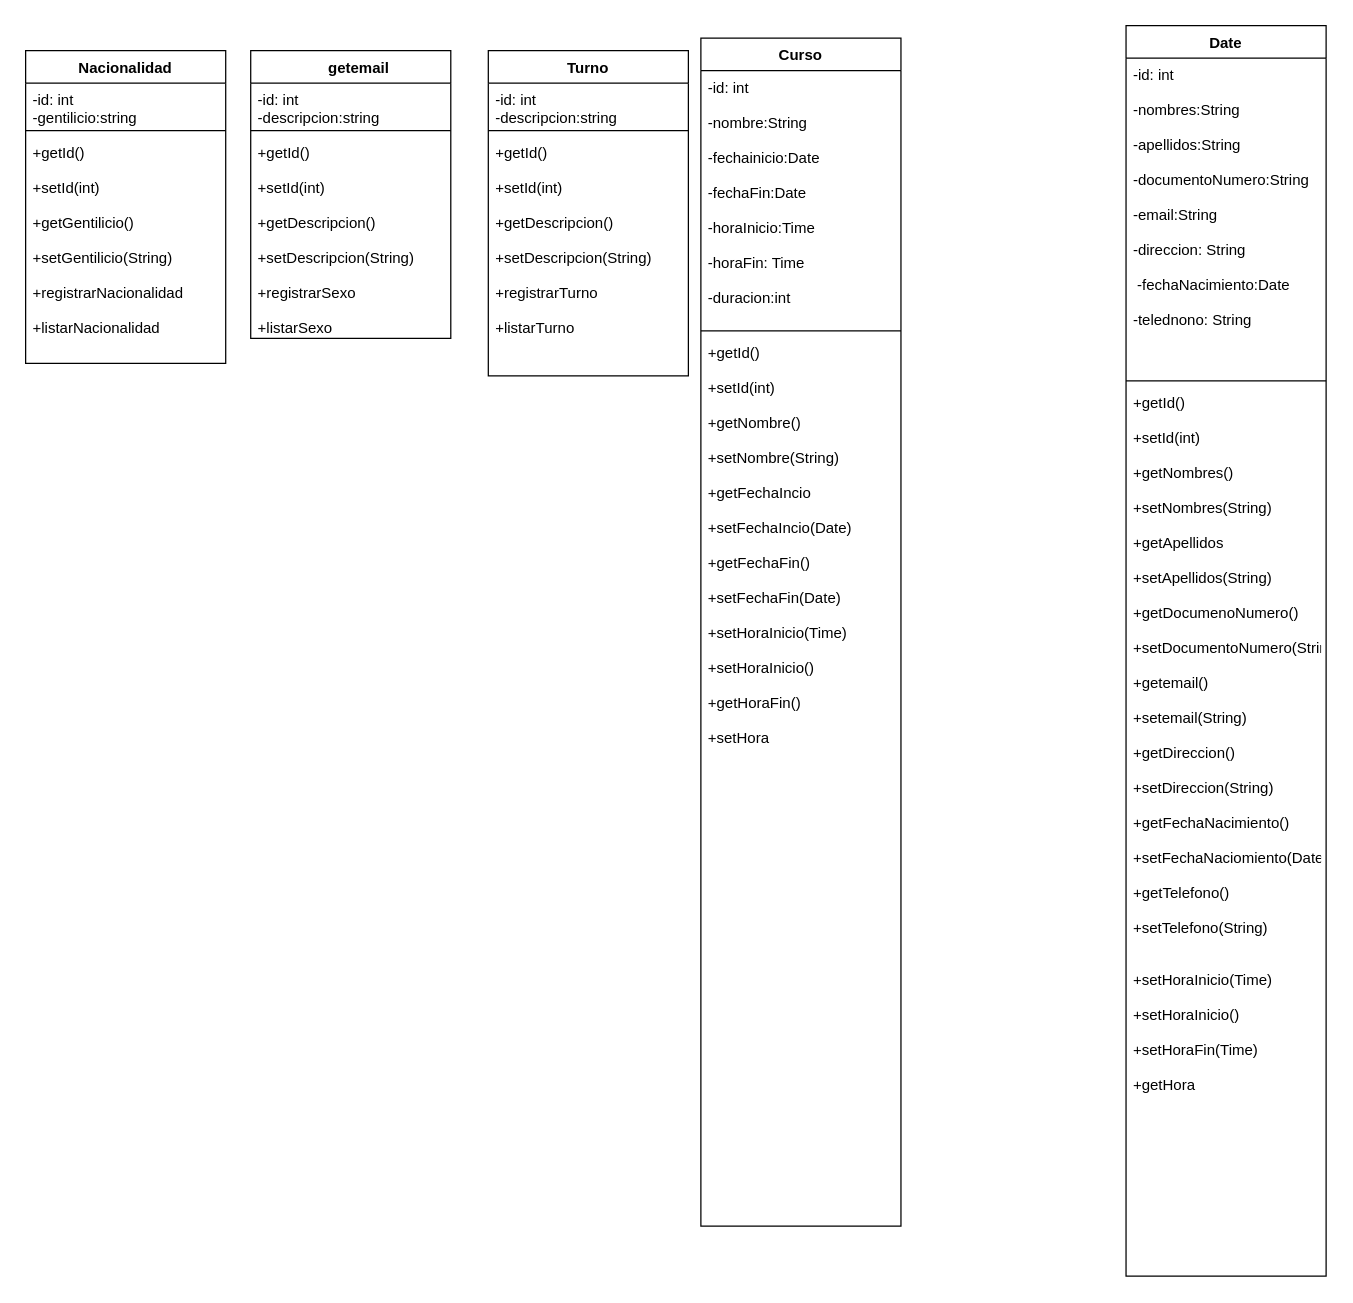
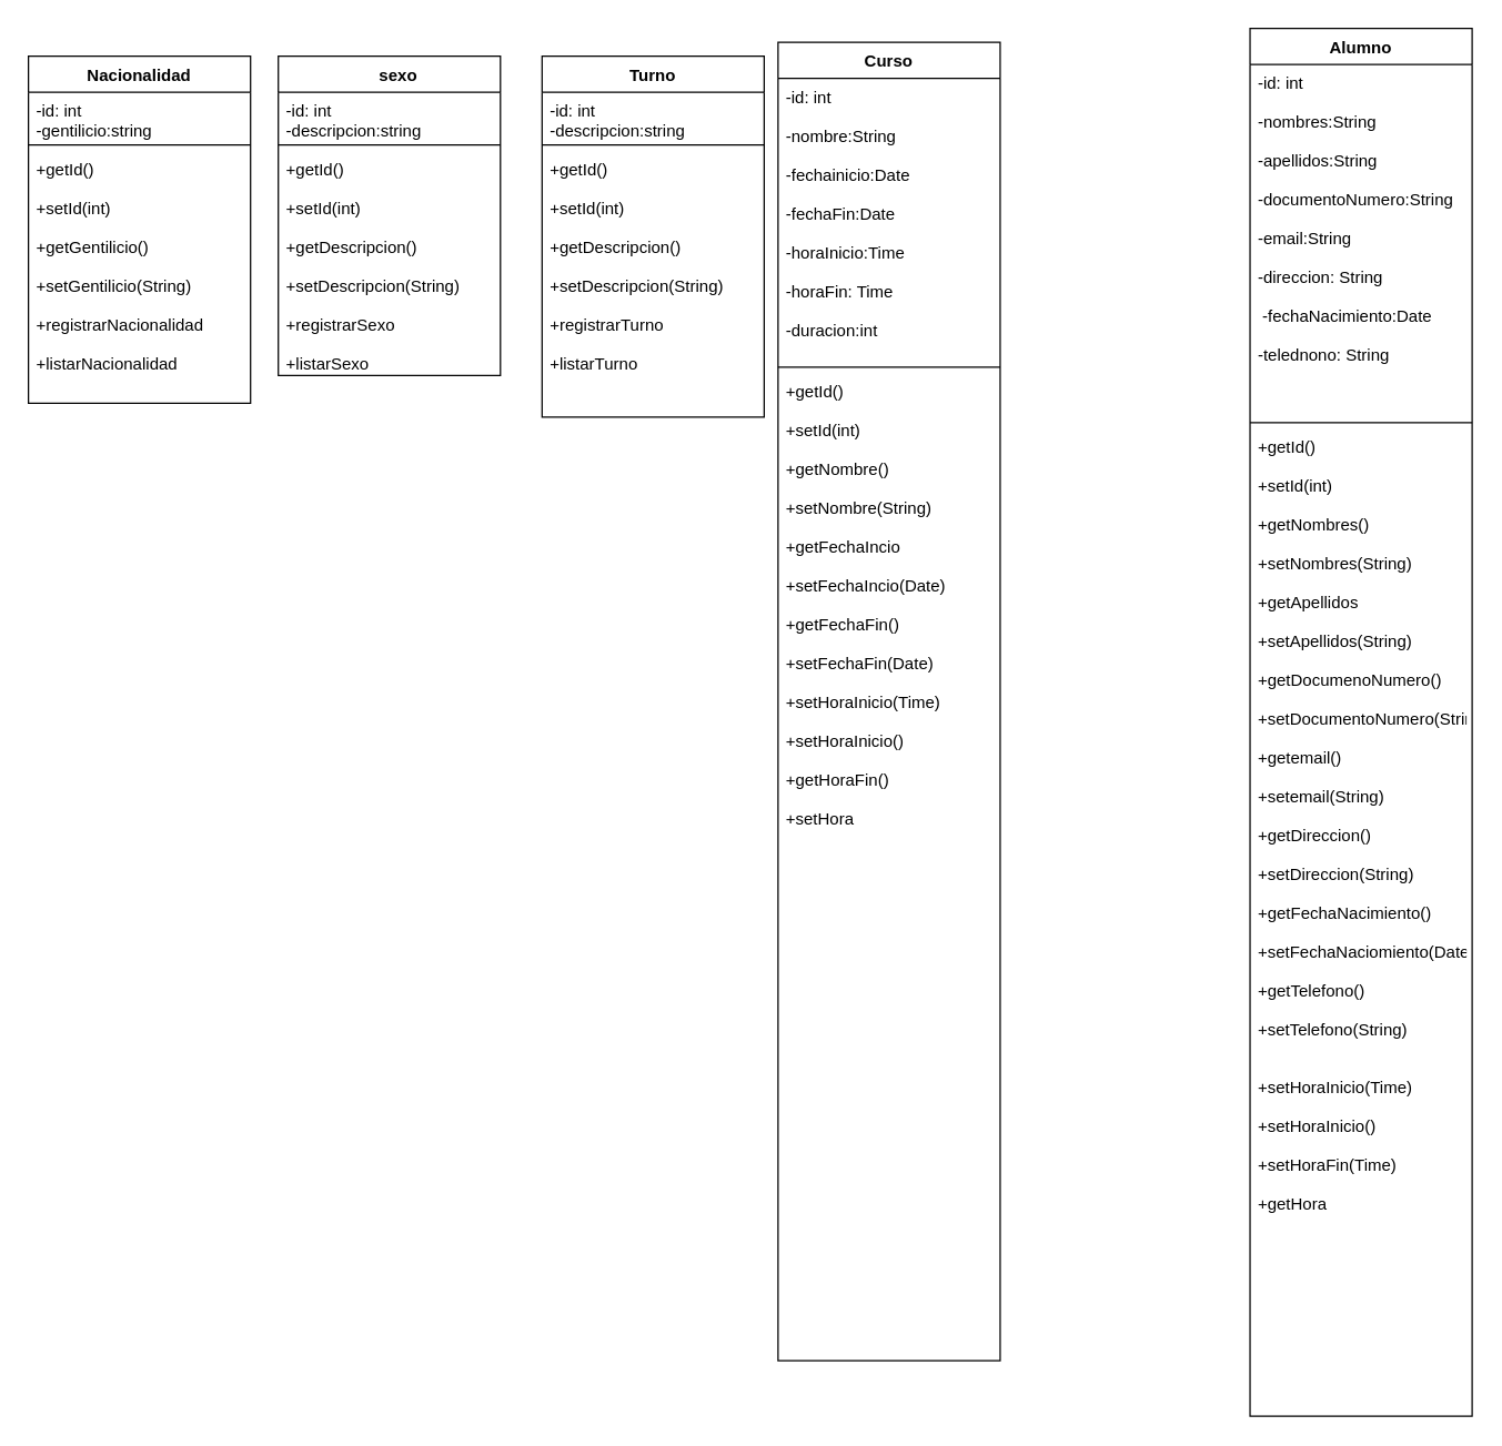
- <mxCell id="18" value="Date" style="swimlane;fontStyle=1;align=center;verticalAlign=top;childLayout=stackLayout;horizontal=1;startSize=26;horizontalStack=0;resizeParent=1;resizeParentMax=0;resizeLast=0;collapsible=1;marginBottom=0;" vertex="1" parent="1"><mxGeometry x="900" y="20" width="160" height="1000" as="geometry" /></mxCell>
+ <mxCell id="18" value="Alumno" style="swimlane;fontStyle=1;align=center;verticalAlign=top;childLayout=stackLayout;horizontal=1;startSize=26;horizontalStack=0;resizeParent=1;resizeParentMax=0;resizeLast=0;collapsible=1;marginBottom=0;" vertex="1" parent="1"><mxGeometry x="900" y="20" width="160" height="1000" as="geometry" /></mxCell>
- <mxCell id="2" value="    getemail" style="swimlane;fontStyle=1;align=center;verticalAlign=top;childLayout=stackLayout;horizontal=1;startSize=26;horizontalStack=0;resizeParent=1;resizeParentMax=0;resizeLast=0;collapsible=1;marginBottom=0;" vertex="1" parent="1"><mxGeometry x="200" y="40" width="160" height="230" as="geometry" /></mxCell>
+ <mxCell id="2" value="    sexo" style="swimlane;fontStyle=1;align=center;verticalAlign=top;childLayout=stackLayout;horizontal=1;startSize=26;horizontalStack=0;resizeParent=1;resizeParentMax=0;resizeLast=0;collapsible=1;marginBottom=0;" vertex="1" parent="1"><mxGeometry x="200" y="40" width="160" height="230" as="geometry" /></mxCell>
